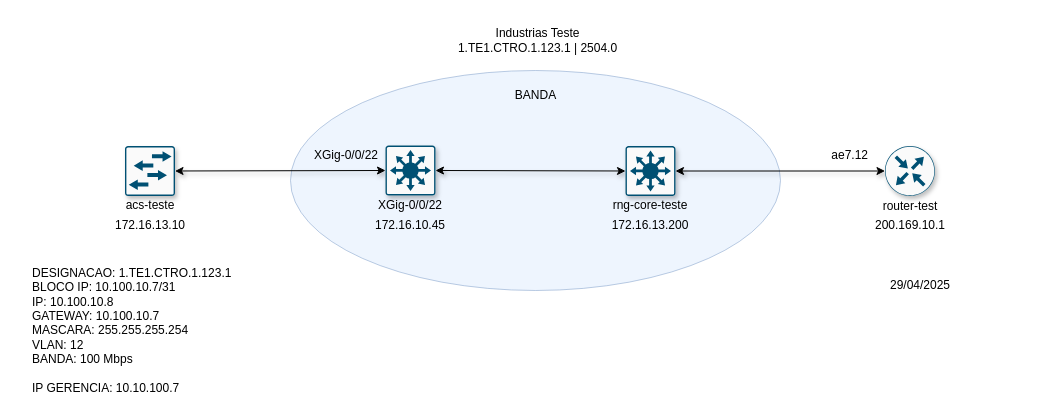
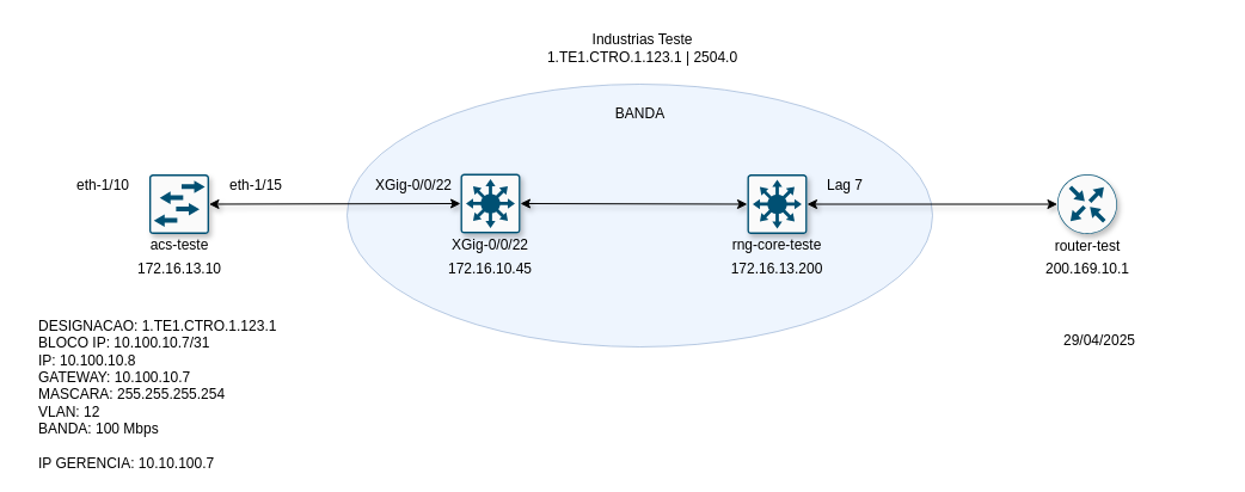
+ <mxCell id="26" value="eth-1/10" style="text;html=1;align=right;verticalAlign=middle;whiteSpace=wrap;rounded=0;" parent="1" vertex="1"><mxGeometry x="20" y="140" width="90" height="30" as="geometry" /></mxCell>
+ <mxCell id="21" value="eth-1/15" style="text;html=1;align=left;verticalAlign=middle;whiteSpace=wrap;rounded=0;" parent="1" vertex="1"><mxGeometry x="190" y="140" width="90" height="30" as="geometry" /></mxCell>
+ <mxCell id="19" value="Lag 7" style="text;html=1;align=left;verticalAlign=middle;whiteSpace=wrap;rounded=0;" parent="1" vertex="1"><mxGeometry x="690" y="140" width="50" height="30" as="geometry" /></mxCell>
- <mxCell id="12" value="ae7.12" style="text;html=1;align=right;verticalAlign=middle;whiteSpace=wrap;rounded=0;" parent="1" vertex="1"><mxGeometry x="810" y="140" width="60" height="30" as="geometry" /></mxCell>
